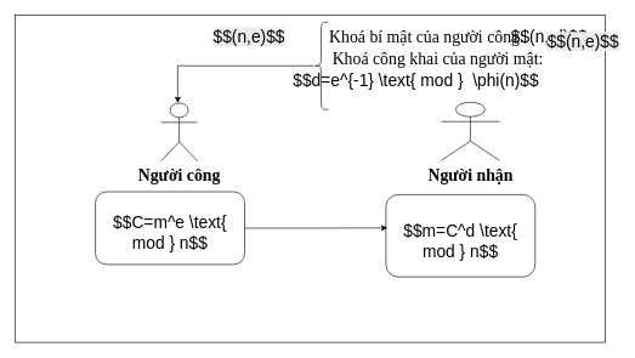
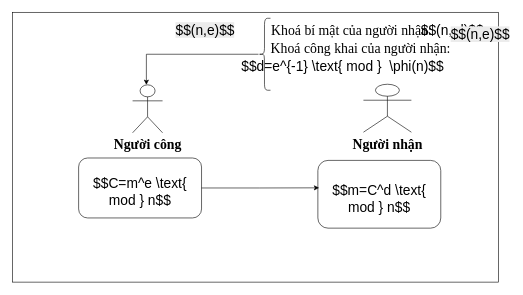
- <mxCell id="9" value="&lt;font face=&quot;Times New Roman&quot; style=&quot;font-size: 23px;&quot;&gt;Khoá bí mật của người công:&lt;/font&gt;" style="text;html=1;align=center;verticalAlign=middle;resizable=0;points=[];autosize=1;strokeColor=none;fillColor=none;" vertex="1" parent="1"><mxGeometry x="440" y="30" width="290" height="40" as="geometry" /></mxCell>
+ <mxCell id="9" value="&lt;font face=&quot;Times New Roman&quot; style=&quot;font-size: 23px;&quot;&gt;Khoá bí mật của người nhận:&lt;/font&gt;" style="text;html=1;align=center;verticalAlign=middle;resizable=0;points=[];autosize=1;strokeColor=none;fillColor=none;" vertex="1" parent="1"><mxGeometry x="440" y="30" width="290" height="40" as="geometry" /></mxCell>
- <mxCell id="10" value="&lt;font face=&quot;Times New Roman&quot; style=&quot;font-size: 23px;&quot;&gt;Khoá công khai của người mật:&amp;nbsp;&lt;/font&gt;" style="text;html=1;align=center;verticalAlign=middle;resizable=0;points=[];autosize=1;strokeColor=none;fillColor=none;" vertex="1" parent="1"><mxGeometry x="438" y="60" width="330" height="40" as="geometry" /></mxCell>
+ <mxCell id="10" value="&lt;font face=&quot;Times New Roman&quot; style=&quot;font-size: 23px;&quot;&gt;Khoá công khai của người nhận:&amp;nbsp;&lt;/font&gt;" style="text;html=1;align=center;verticalAlign=middle;resizable=0;points=[];autosize=1;strokeColor=none;fillColor=none;" vertex="1" parent="1"><mxGeometry x="438" y="60" width="330" height="40" as="geometry" /></mxCell>
